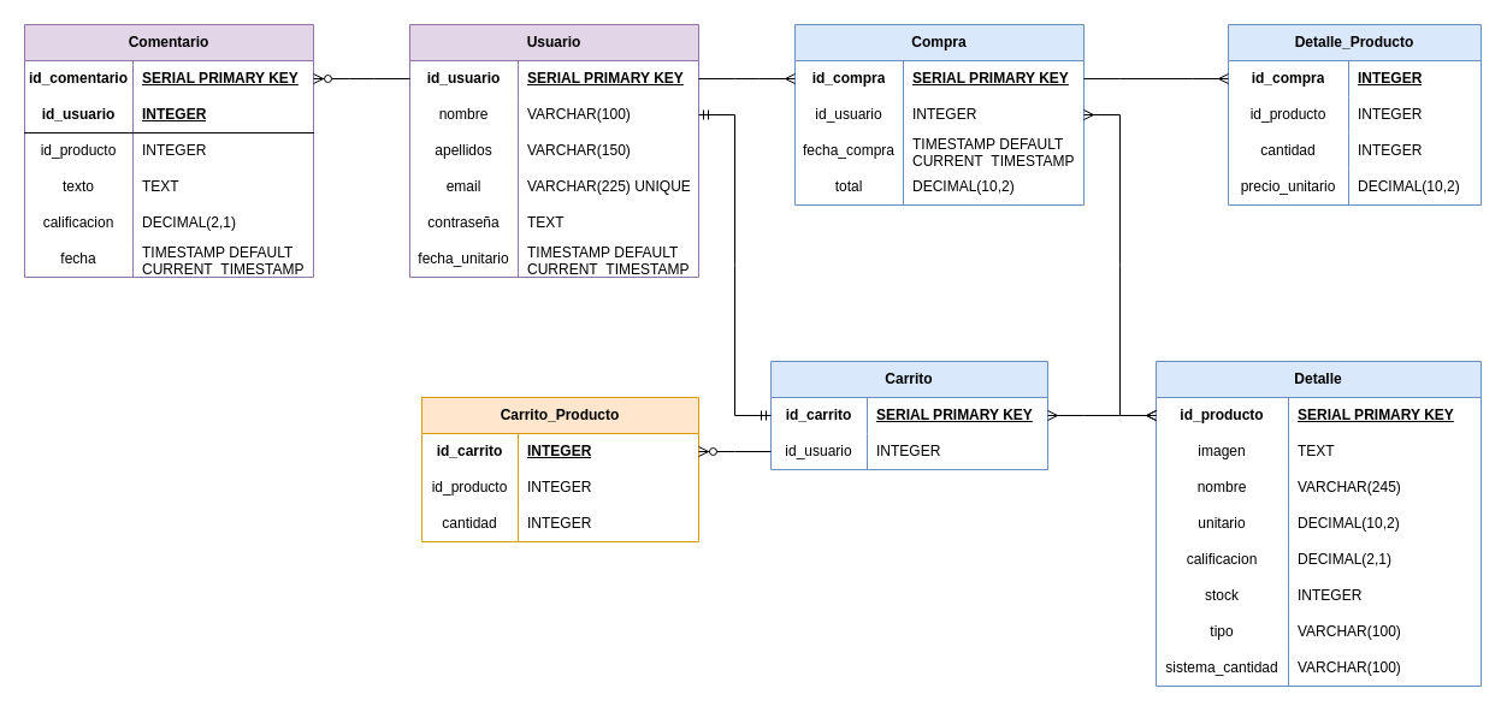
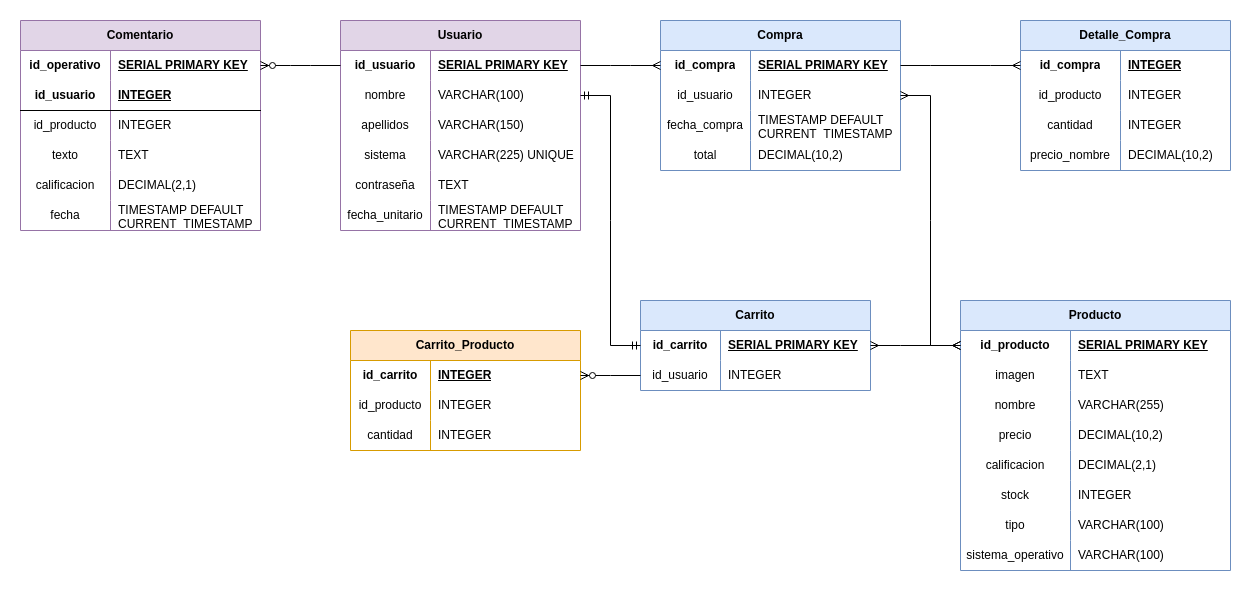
- <mxCell id="76" value="Detalle_Producto" style="shape=table;startSize=30;container=1;collapsible=1;childLayout=tableLayout;fixedRows=1;rowLines=0;fontStyle=1;align=center;resizeLast=1;html=1;whiteSpace=wrap;fillColor=#dae8fc;strokeColor=#6c8ebf;" vertex="1" parent="1"><mxGeometry x="1020" y="20" width="210" height="150" as="geometry" /></mxCell>
+ <mxCell id="76" value="Detalle_Compra" style="shape=table;startSize=30;container=1;collapsible=1;childLayout=tableLayout;fixedRows=1;rowLines=0;fontStyle=1;align=center;resizeLast=1;html=1;whiteSpace=wrap;fillColor=#dae8fc;strokeColor=#6c8ebf;" vertex="1" parent="1"><mxGeometry x="1020" y="20" width="210" height="150" as="geometry" /></mxCell>
- <mxCell id="91" value="id_comentario" style="shape=partialRectangle;connectable=0;fillColor=none;top=0;left=0;bottom=0;right=0;fontStyle=1;overflow=hidden;html=1;whiteSpace=wrap;" vertex="1" parent="90"><mxGeometry width="90" height="30" as="geometry"><mxRectangle width="90" height="30" as="alternateBounds" /></mxGeometry></mxCell>
+ <mxCell id="91" value="id_operativo" style="shape=partialRectangle;connectable=0;fillColor=none;top=0;left=0;bottom=0;right=0;fontStyle=1;overflow=hidden;html=1;whiteSpace=wrap;" vertex="1" parent="90"><mxGeometry width="90" height="30" as="geometry"><mxRectangle width="90" height="30" as="alternateBounds" /></mxGeometry></mxCell>
- <mxCell id="38" value="email" style="shape=partialRectangle;connectable=0;fillColor=none;top=0;left=0;bottom=0;right=0;editable=1;overflow=hidden;html=1;whiteSpace=wrap;" vertex="1" parent="37"><mxGeometry width="90" height="30" as="geometry"><mxRectangle width="90" height="30" as="alternateBounds" /></mxGeometry></mxCell>
+ <mxCell id="38" value="sistema" style="shape=partialRectangle;connectable=0;fillColor=none;top=0;left=0;bottom=0;right=0;editable=1;overflow=hidden;html=1;whiteSpace=wrap;" vertex="1" parent="37"><mxGeometry width="90" height="30" as="geometry"><mxRectangle width="90" height="30" as="alternateBounds" /></mxGeometry></mxCell>
- <mxCell id="87" value="precio_unitario" style="shape=partialRectangle;connectable=0;fillColor=none;top=0;left=0;bottom=0;right=0;editable=1;overflow=hidden;html=1;whiteSpace=wrap;" vertex="1" parent="86"><mxGeometry width="100" height="30" as="geometry"><mxRectangle width="100" height="30" as="alternateBounds" /></mxGeometry></mxCell>
+ <mxCell id="87" value="precio_nombre" style="shape=partialRectangle;connectable=0;fillColor=none;top=0;left=0;bottom=0;right=0;editable=1;overflow=hidden;html=1;whiteSpace=wrap;" vertex="1" parent="86"><mxGeometry width="100" height="30" as="geometry"><mxRectangle width="100" height="30" as="alternateBounds" /></mxGeometry></mxCell>
- <mxCell id="2" value="Detalle" style="shape=table;startSize=30;container=1;collapsible=1;childLayout=tableLayout;fixedRows=1;rowLines=0;fontStyle=1;align=center;resizeLast=1;html=1;whiteSpace=wrap;fillColor=#dae8fc;strokeColor=#6c8ebf;" vertex="1" parent="1"><mxGeometry x="960" y="300" width="270" height="270" as="geometry" /></mxCell>
+ <mxCell id="2" value="Producto" style="shape=table;startSize=30;container=1;collapsible=1;childLayout=tableLayout;fixedRows=1;rowLines=0;fontStyle=1;align=center;resizeLast=1;html=1;whiteSpace=wrap;fillColor=#dae8fc;strokeColor=#6c8ebf;" vertex="1" parent="1"><mxGeometry x="960" y="300" width="270" height="270" as="geometry" /></mxCell>
- <mxCell id="11" value="VARCHAR(245)" style="shape=partialRectangle;connectable=0;fillColor=none;top=0;left=0;bottom=0;right=0;align=left;spacingLeft=6;overflow=hidden;html=1;whiteSpace=wrap;" vertex="1" parent="9"><mxGeometry x="110" width="160" height="30" as="geometry"><mxRectangle width="160" height="30" as="alternateBounds" /></mxGeometry></mxCell>
+ <mxCell id="11" value="VARCHAR(255)" style="shape=partialRectangle;connectable=0;fillColor=none;top=0;left=0;bottom=0;right=0;align=left;spacingLeft=6;overflow=hidden;html=1;whiteSpace=wrap;" vertex="1" parent="9"><mxGeometry x="110" width="160" height="30" as="geometry"><mxRectangle width="160" height="30" as="alternateBounds" /></mxGeometry></mxCell>
- <mxCell id="13" value="unitario" style="shape=partialRectangle;connectable=0;fillColor=none;top=0;left=0;bottom=0;right=0;editable=1;overflow=hidden;html=1;whiteSpace=wrap;" vertex="1" parent="12"><mxGeometry width="110" height="30" as="geometry"><mxRectangle width="110" height="30" as="alternateBounds" /></mxGeometry></mxCell>
+ <mxCell id="13" value="precio" style="shape=partialRectangle;connectable=0;fillColor=none;top=0;left=0;bottom=0;right=0;editable=1;overflow=hidden;html=1;whiteSpace=wrap;" vertex="1" parent="12"><mxGeometry width="110" height="30" as="geometry"><mxRectangle width="110" height="30" as="alternateBounds" /></mxGeometry></mxCell>
- <mxCell id="25" value="sistema_cantidad" style="shape=partialRectangle;connectable=0;fillColor=none;top=0;left=0;bottom=0;right=0;editable=1;overflow=hidden;html=1;whiteSpace=wrap;" vertex="1" parent="24"><mxGeometry width="110" height="30" as="geometry"><mxRectangle width="110" height="30" as="alternateBounds" /></mxGeometry></mxCell>
+ <mxCell id="25" value="sistema_operativo" style="shape=partialRectangle;connectable=0;fillColor=none;top=0;left=0;bottom=0;right=0;editable=1;overflow=hidden;html=1;whiteSpace=wrap;" vertex="1" parent="24"><mxGeometry width="110" height="30" as="geometry"><mxRectangle width="110" height="30" as="alternateBounds" /></mxGeometry></mxCell>
